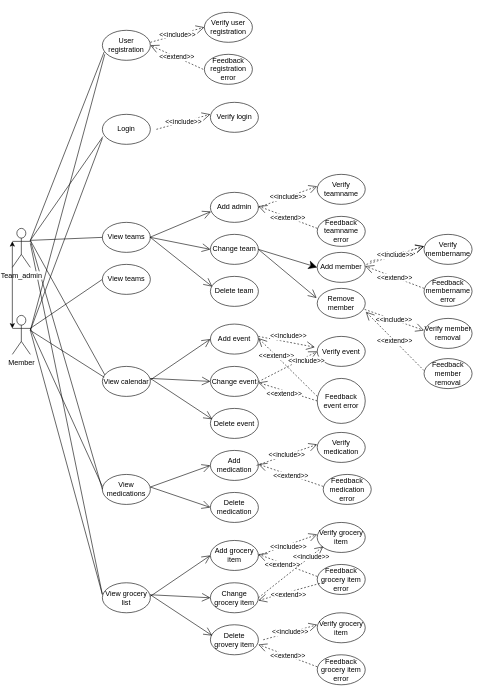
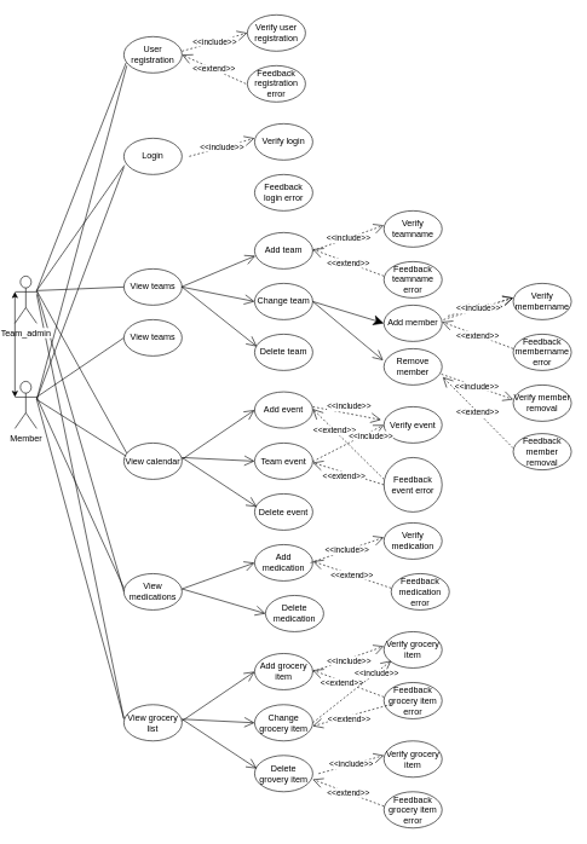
+ <mxCell id="7" value="Feedback login error" style="ellipse;whiteSpace=wrap;html=1;" parent="1" vertex="1"><mxGeometry x="350" y="240" width="80" height="50" as="geometry" /></mxCell>
- <mxCell id="9" value="Add admin" style="ellipse;whiteSpace=wrap;html=1;" parent="1" vertex="1"><mxGeometry x="350" y="320" width="80" height="50" as="geometry" /></mxCell>
+ <mxCell id="9" value="Add team" style="ellipse;whiteSpace=wrap;html=1;" parent="1" vertex="1"><mxGeometry x="350" y="320" width="80" height="50" as="geometry" /></mxCell>
- <mxCell id="16" value="Change event" style="ellipse;whiteSpace=wrap;html=1;" parent="1" vertex="1"><mxGeometry x="350" y="610" width="80" height="50" as="geometry" /></mxCell>
+ <mxCell id="16" value="Team event" style="ellipse;whiteSpace=wrap;html=1;" parent="1" vertex="1"><mxGeometry x="350" y="610" width="80" height="50" as="geometry" /></mxCell>
- <mxCell id="20" value="Delete medication" style="ellipse;whiteSpace=wrap;html=1;" parent="1" vertex="1"><mxGeometry x="350" y="820" width="80" height="50" as="geometry" /></mxCell>
+ <mxCell id="20" value="Delete medication" style="ellipse;whiteSpace=wrap;html=1;" parent="1" vertex="1"><mxGeometry x="365" y="820" width="80" height="50" as="geometry" /></mxCell>
